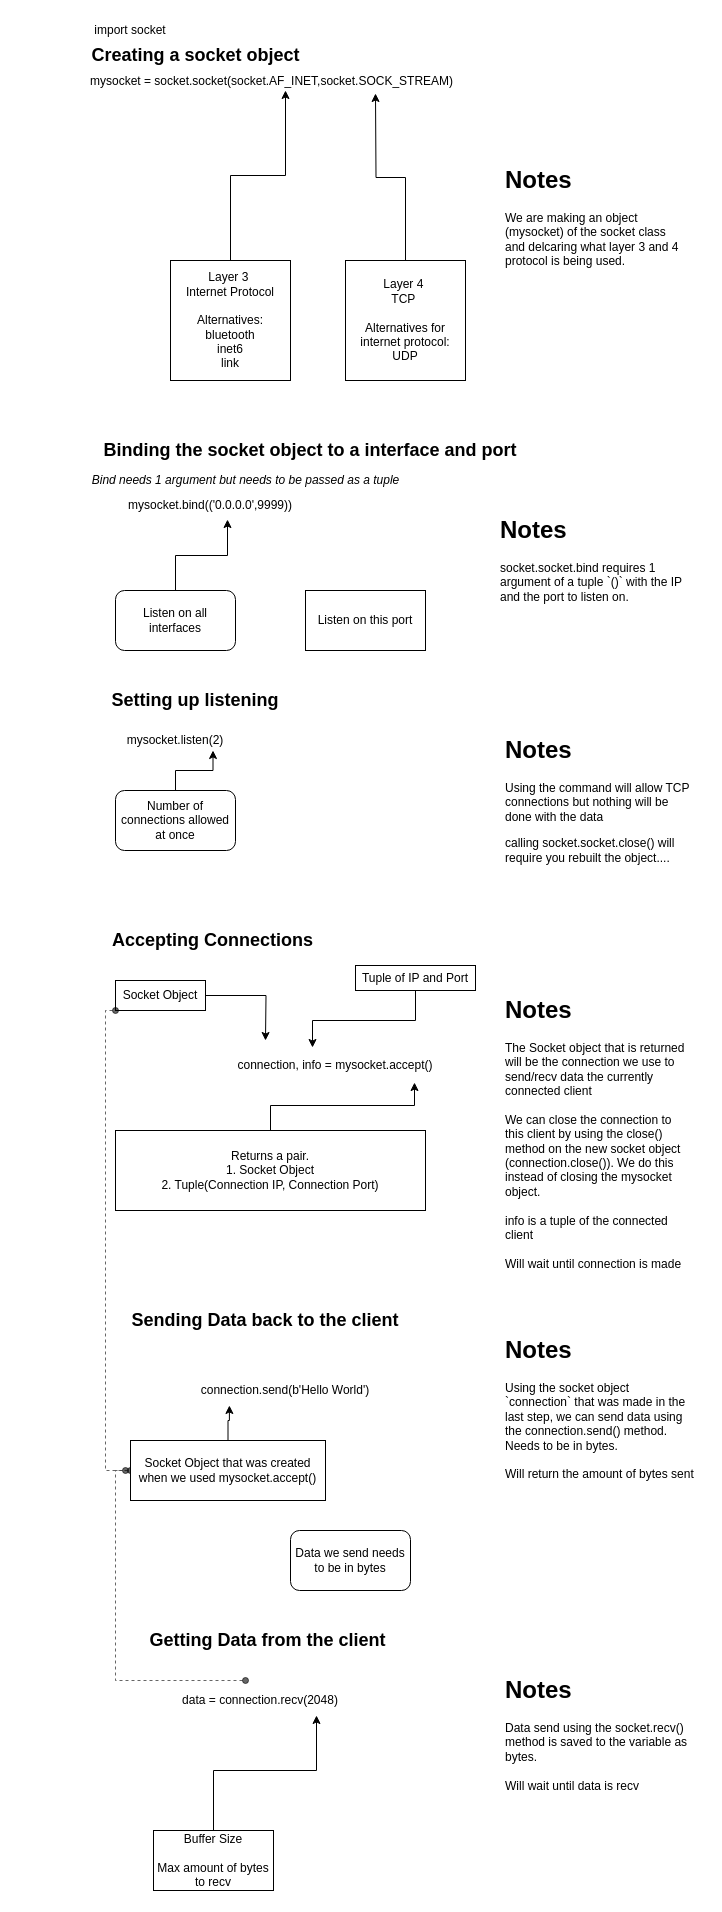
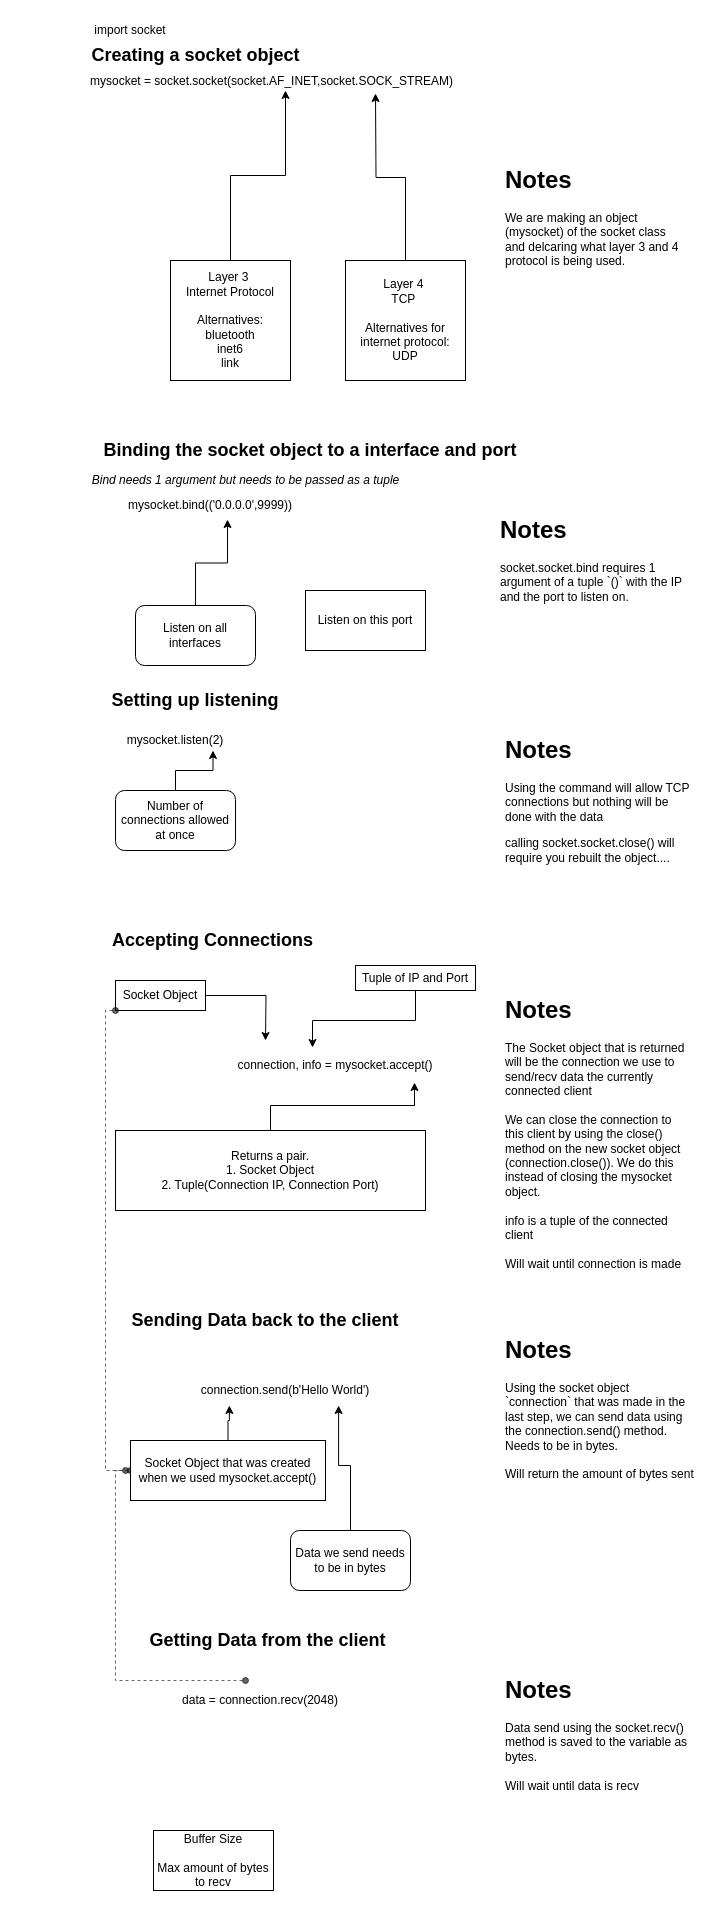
- <mxCell id="11" value="Listen on all interfaces" style="rounded=1;whiteSpace=wrap;html=1;" vertex="1" parent="1"><mxGeometry x="115" y="590" width="120" height="60" as="geometry" /></mxCell>
+ <mxCell id="11" value="Listen on all interfaces" style="rounded=1;whiteSpace=wrap;html=1;" vertex="1" parent="1"><mxGeometry x="135" y="605" width="120" height="60" as="geometry" /></mxCell>
+ <mxCell id="35" style="edgeStyle=orthogonalEdgeStyle;rounded=0;orthogonalLoop=1;jettySize=auto;html=1;entryX=0.677;entryY=1.25;entryDx=0;entryDy=0;entryPerimeter=0;" edge="1" parent="1" source="36" target="31"><mxGeometry relative="1" as="geometry" /></mxCell>
- <mxCell id="39" style="edgeStyle=orthogonalEdgeStyle;rounded=0;orthogonalLoop=1;jettySize=auto;html=1;entryX=0.675;entryY=1.25;entryDx=0;entryDy=0;entryPerimeter=0;startArrow=none;startFill=0;endArrow=classic;endFill=1;" edge="1" parent="1" source="40" target="41"><mxGeometry relative="1" as="geometry" /></mxCell>
